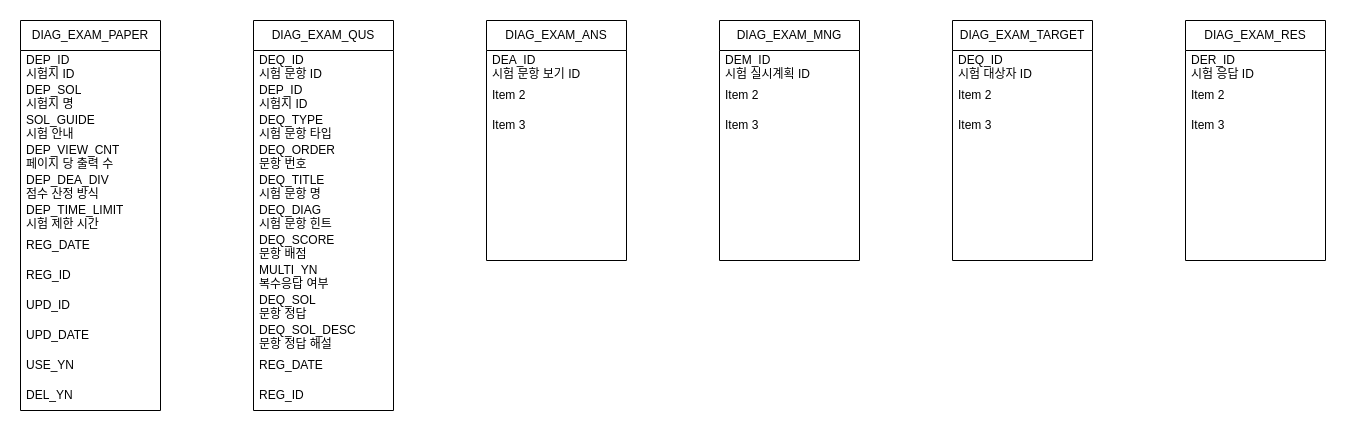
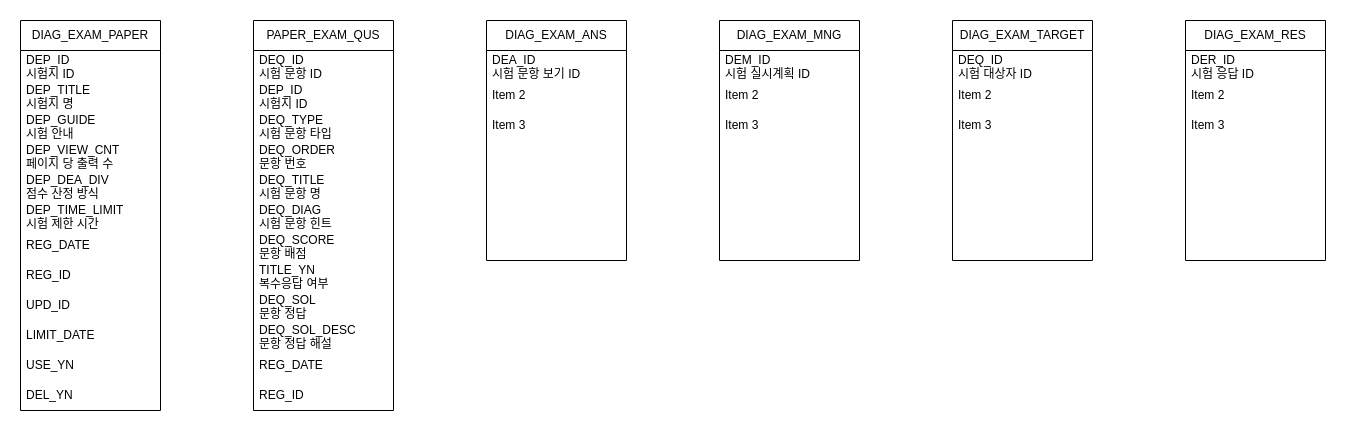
- <mxCell id="15" value="DIAG_EXAM_QUS" style="swimlane;fontStyle=0;childLayout=stackLayout;horizontal=1;startSize=30;horizontalStack=0;resizeParent=1;resizeParentMax=0;resizeLast=0;collapsible=1;marginBottom=0;whiteSpace=wrap;html=1;" vertex="1" parent="1"><mxGeometry x="253" y="20" width="140" height="390" as="geometry"><mxRectangle x="313" y="80" width="140" height="30" as="alternateBounds" /></mxGeometry></mxCell>
+ <mxCell id="15" value="PAPER_EXAM_QUS" style="swimlane;fontStyle=0;childLayout=stackLayout;horizontal=1;startSize=30;horizontalStack=0;resizeParent=1;resizeParentMax=0;resizeLast=0;collapsible=1;marginBottom=0;whiteSpace=wrap;html=1;" vertex="1" parent="1"><mxGeometry x="253" y="20" width="140" height="390" as="geometry"><mxRectangle x="313" y="80" width="140" height="30" as="alternateBounds" /></mxGeometry></mxCell>
- <mxCell id="4" value="DEP_SOL&lt;div&gt;시험지 명&lt;/div&gt;" style="text;strokeColor=none;fillColor=none;align=left;verticalAlign=middle;spacingLeft=4;spacingRight=4;overflow=hidden;points=[[0,0.5],[1,0.5]];portConstraint=eastwest;rotatable=0;whiteSpace=wrap;html=1;" vertex="1" parent="2"><mxGeometry y="60" width="140" height="30" as="geometry" /></mxCell>
+ <mxCell id="4" value="DEP_TITLE&lt;div&gt;시험지 명&lt;/div&gt;" style="text;strokeColor=none;fillColor=none;align=left;verticalAlign=middle;spacingLeft=4;spacingRight=4;overflow=hidden;points=[[0,0.5],[1,0.5]];portConstraint=eastwest;rotatable=0;whiteSpace=wrap;html=1;" vertex="1" parent="2"><mxGeometry y="60" width="140" height="30" as="geometry" /></mxCell>
- <mxCell id="5" value="SOL_GUIDE&lt;div&gt;시험 안내&lt;/div&gt;" style="text;strokeColor=none;fillColor=none;align=left;verticalAlign=middle;spacingLeft=4;spacingRight=4;overflow=hidden;points=[[0,0.5],[1,0.5]];portConstraint=eastwest;rotatable=0;whiteSpace=wrap;html=1;" vertex="1" parent="2"><mxGeometry y="90" width="140" height="30" as="geometry" /></mxCell>
+ <mxCell id="5" value="DEP_GUIDE&lt;div&gt;시험 안내&lt;/div&gt;" style="text;strokeColor=none;fillColor=none;align=left;verticalAlign=middle;spacingLeft=4;spacingRight=4;overflow=hidden;points=[[0,0.5],[1,0.5]];portConstraint=eastwest;rotatable=0;whiteSpace=wrap;html=1;" vertex="1" parent="2"><mxGeometry y="90" width="140" height="30" as="geometry" /></mxCell>
- <mxCell id="23" value="MULTI_YN&lt;div&gt;복수응답 여부&lt;/div&gt;" style="text;strokeColor=none;fillColor=none;align=left;verticalAlign=middle;spacingLeft=4;spacingRight=4;overflow=hidden;points=[[0,0.5],[1,0.5]];portConstraint=eastwest;rotatable=0;whiteSpace=wrap;html=1;" vertex="1" parent="15"><mxGeometry y="240" width="140" height="30" as="geometry" /></mxCell>
+ <mxCell id="23" value="TITLE_YN&lt;div&gt;복수응답 여부&lt;/div&gt;" style="text;strokeColor=none;fillColor=none;align=left;verticalAlign=middle;spacingLeft=4;spacingRight=4;overflow=hidden;points=[[0,0.5],[1,0.5]];portConstraint=eastwest;rotatable=0;whiteSpace=wrap;html=1;" vertex="1" parent="15"><mxGeometry y="240" width="140" height="30" as="geometry" /></mxCell>
- <mxCell id="12" value="UPD_DATE" style="text;strokeColor=none;fillColor=none;align=left;verticalAlign=middle;spacingLeft=4;spacingRight=4;overflow=hidden;points=[[0,0.5],[1,0.5]];portConstraint=eastwest;rotatable=0;whiteSpace=wrap;html=1;" vertex="1" parent="2"><mxGeometry y="300" width="140" height="30" as="geometry" /></mxCell>
+ <mxCell id="12" value="LIMIT_DATE" style="text;strokeColor=none;fillColor=none;align=left;verticalAlign=middle;spacingLeft=4;spacingRight=4;overflow=hidden;points=[[0,0.5],[1,0.5]];portConstraint=eastwest;rotatable=0;whiteSpace=wrap;html=1;" vertex="1" parent="2"><mxGeometry y="300" width="140" height="30" as="geometry" /></mxCell>
